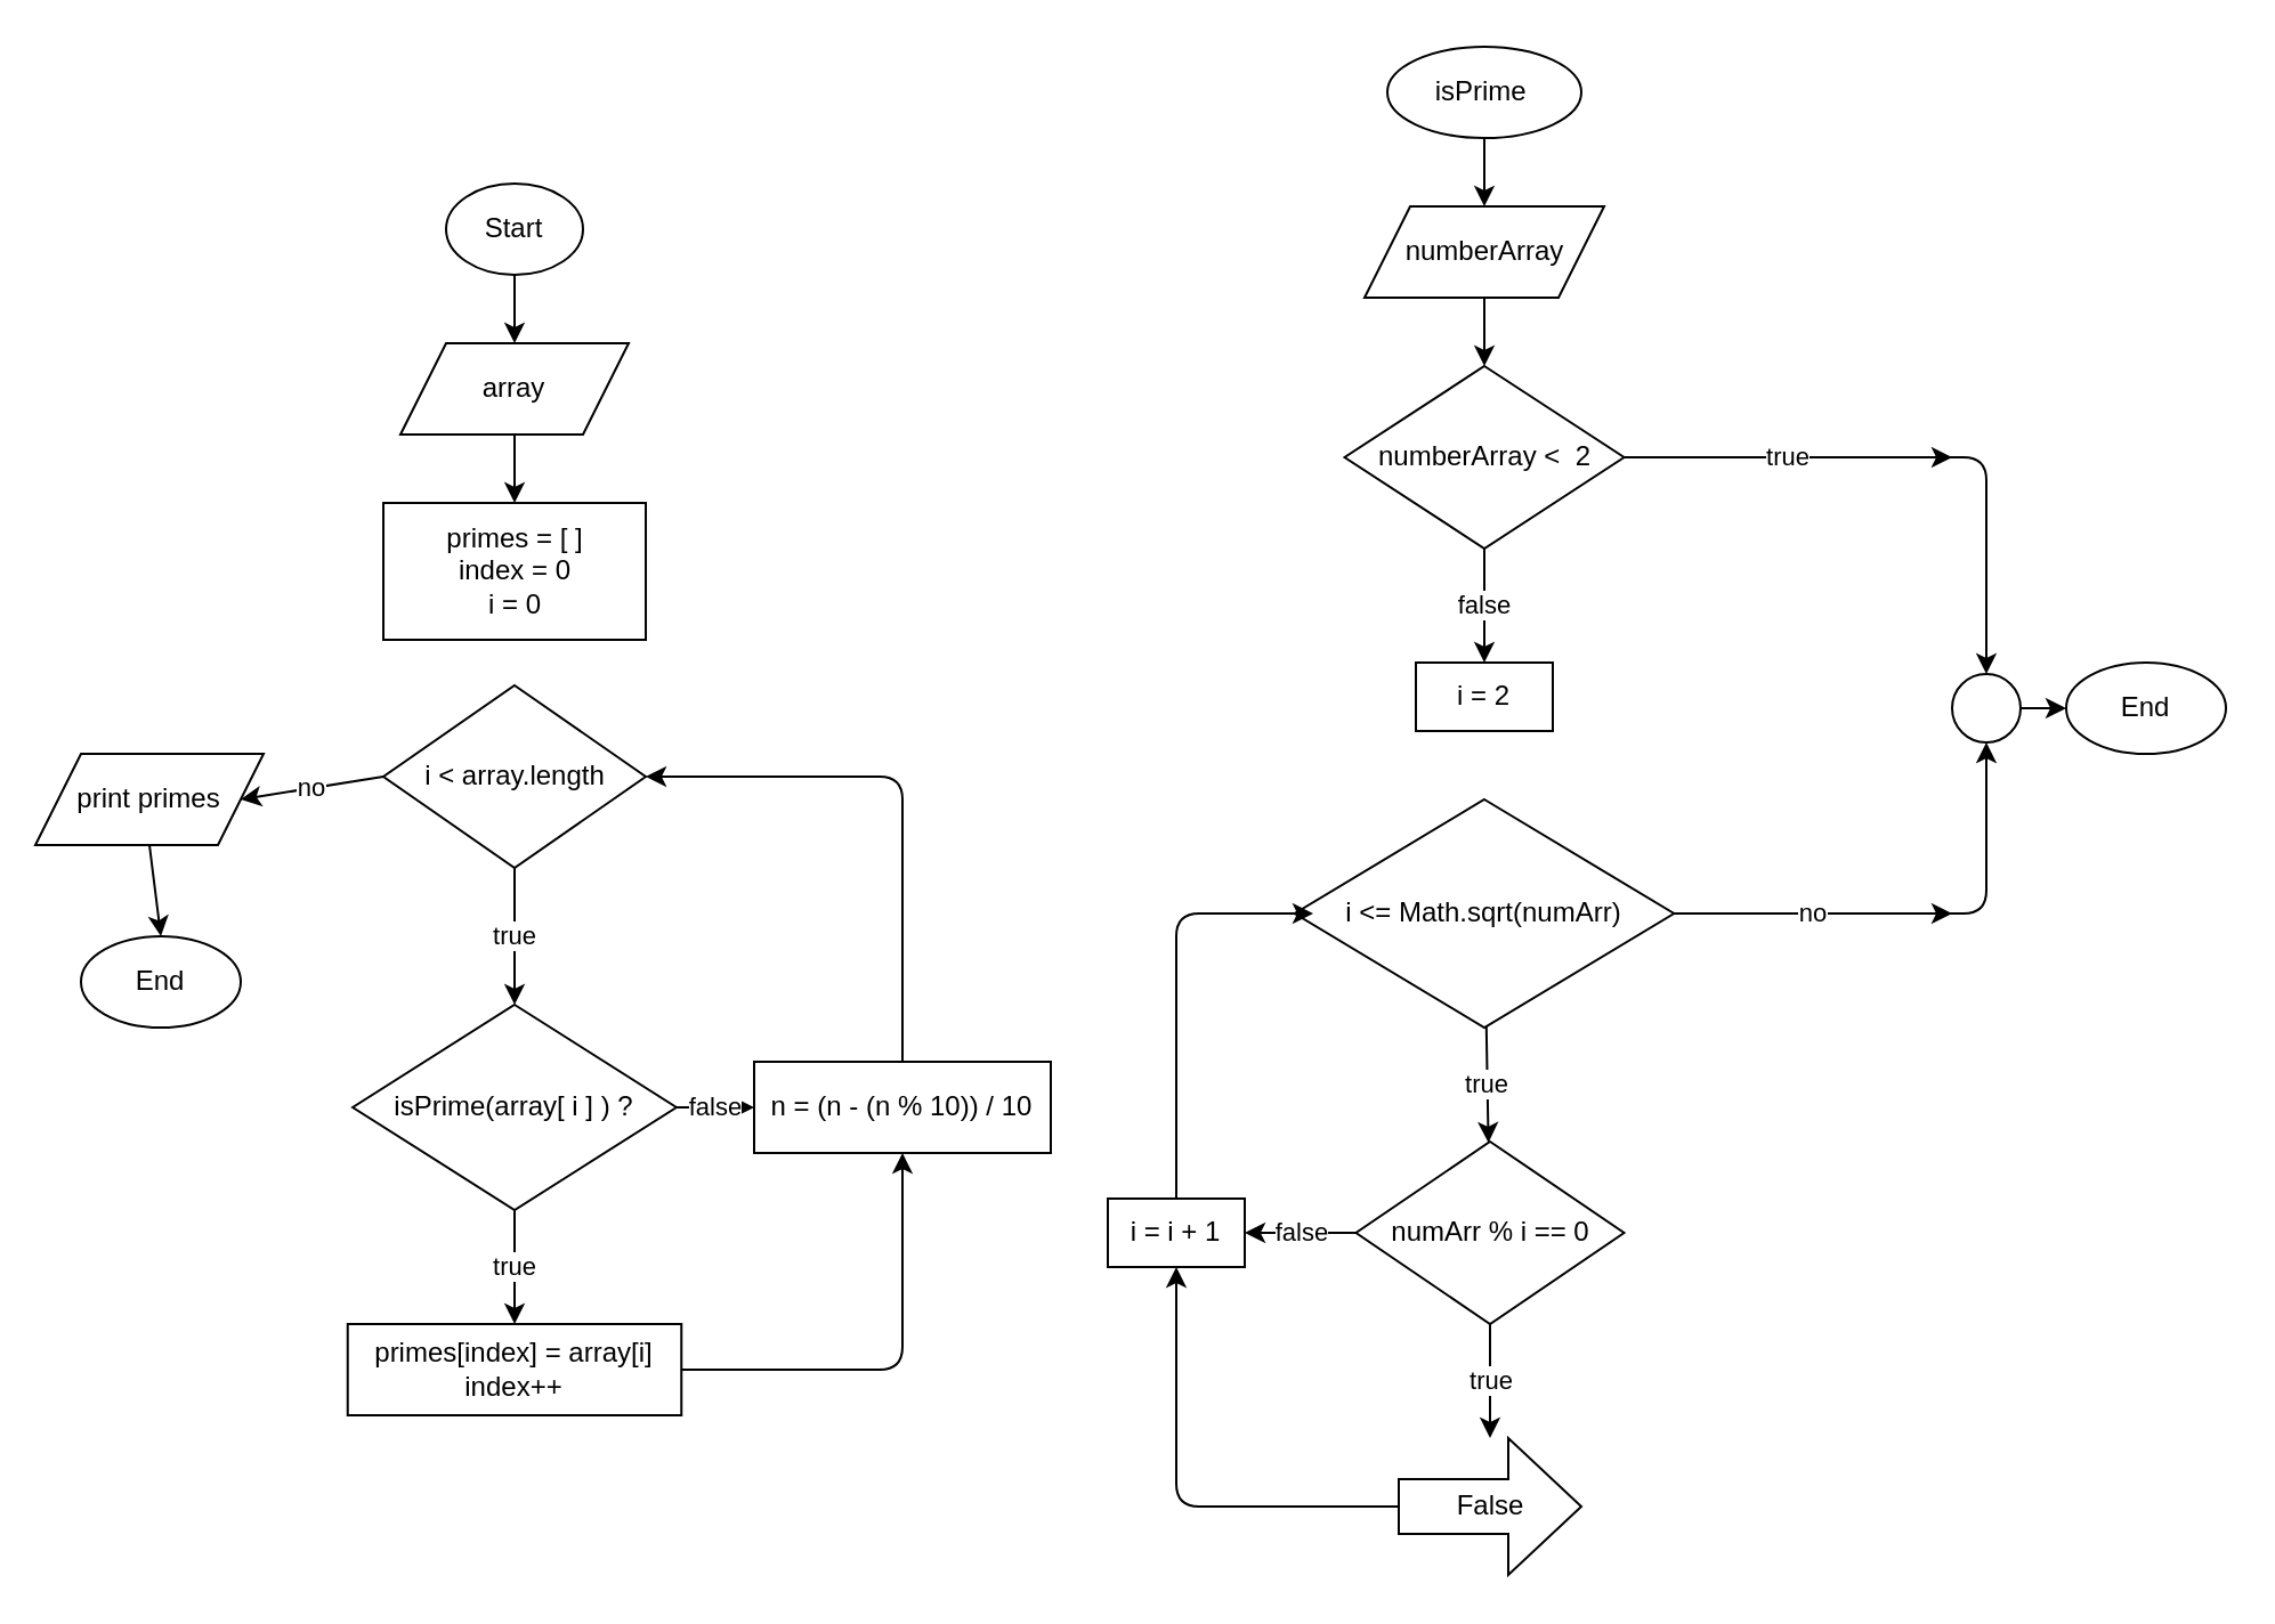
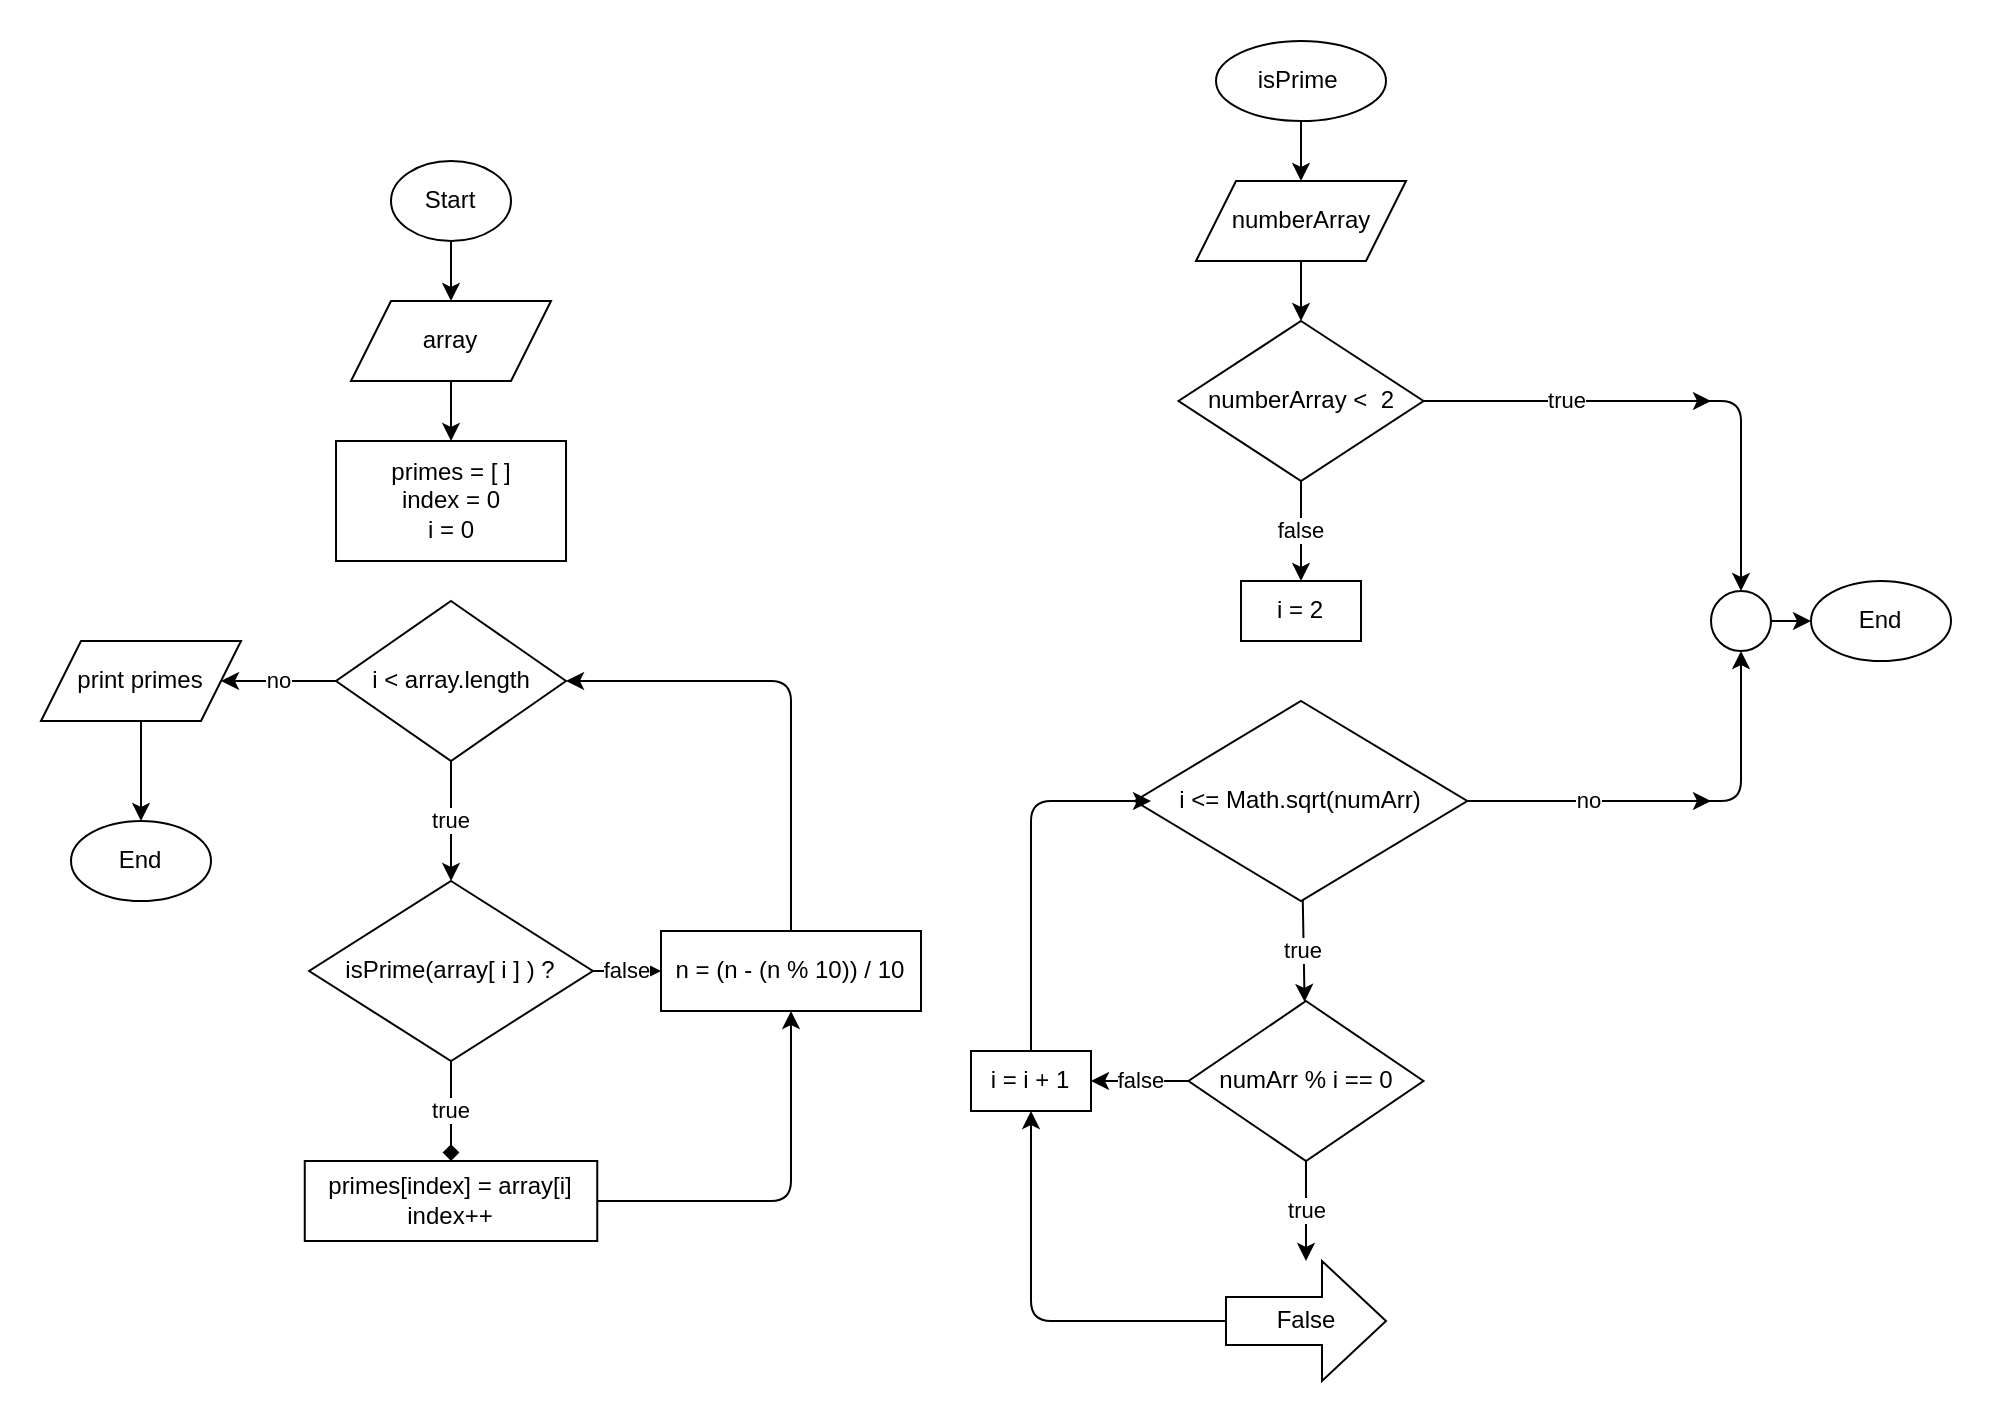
- <mxCell id="22" value="print primes" style="shape=parallelogram;perimeter=parallelogramPerimeter;whiteSpace=wrap;html=1;fixedSize=1;movable=1;resizable=1;rotatable=1;deletable=1;editable=1;connectable=1;container=0;" parent="1" vertex="1"><mxGeometry x="15" y="330" width="100" height="40" as="geometry" /></mxCell>
+ <mxCell id="22" value="print primes" style="shape=parallelogram;perimeter=parallelogramPerimeter;whiteSpace=wrap;html=1;fixedSize=1;movable=1;resizable=1;rotatable=1;deletable=1;editable=1;connectable=1;container=0;" parent="1" vertex="1"><mxGeometry x="20" y="320" width="100" height="40" as="geometry" /></mxCell>
- <mxCell id="25" value="true" style="edgeStyle=none;html=1;exitX=0.5;exitY=1;exitDx=0;exitDy=0;entryX=0.5;entryY=0;entryDx=0;entryDy=0;" parent="1" source="26" target="28" edge="1"><mxGeometry relative="1" as="geometry" /></mxCell>
+ <mxCell id="25" value="true" style="edgeStyle=none;html=1;exitX=0.5;exitY=1;exitDx=0;exitDy=0;entryX=0.5;entryY=0;entryDx=0;entryDy=0;endArrow=diamond;" parent="1" source="26" target="28" edge="1"><mxGeometry relative="1" as="geometry" /></mxCell>
